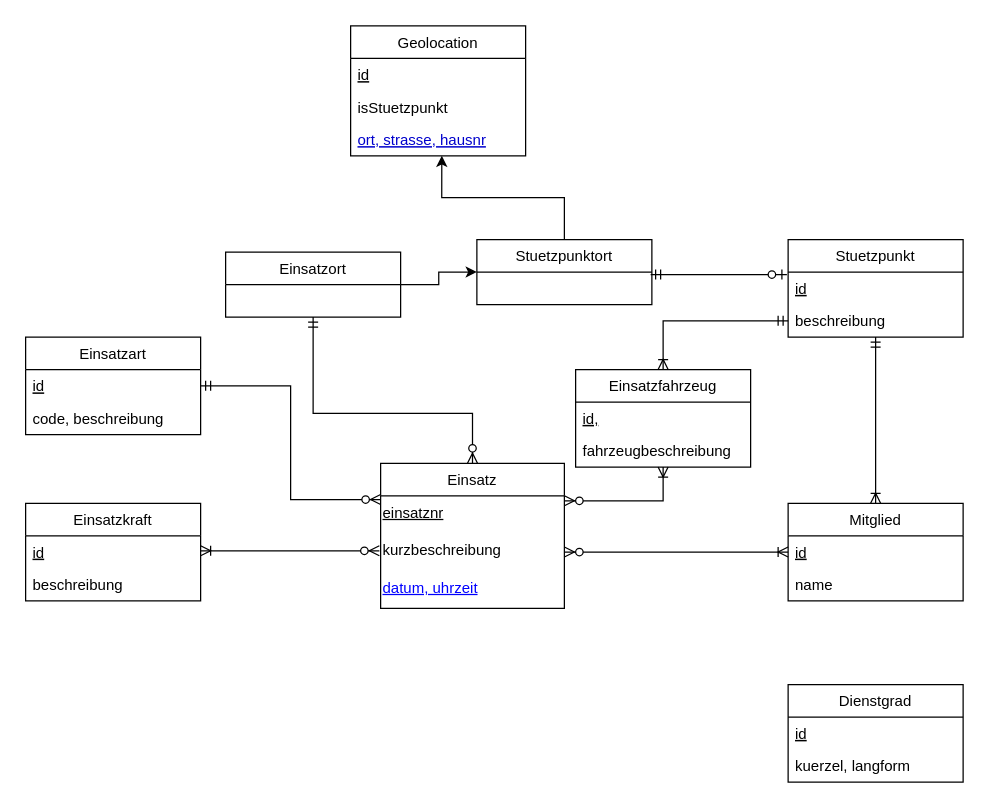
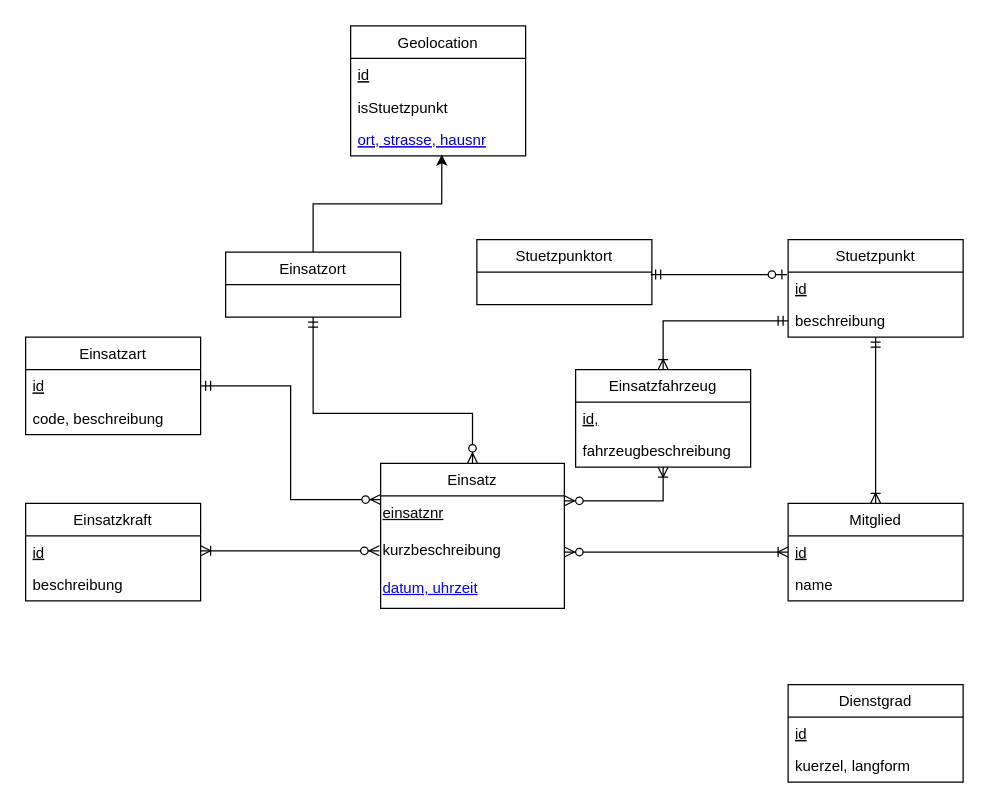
- <mxCell id="38" style="edgeStyle=orthogonalEdgeStyle;rounded=0;orthogonalLoop=1;jettySize=auto;html=1;entryX=0.521;entryY=1;entryDx=0;entryDy=0;entryPerimeter=0;" parent="1" source="39" target="19" edge="1"><mxGeometry relative="1" as="geometry" /></mxCell>
- <mxCell id="36" style="edgeStyle=orthogonalEdgeStyle;rounded=0;orthogonalLoop=1;jettySize=auto;html=1;" parent="1" source="37" target="39" edge="1"><mxGeometry relative="1" as="geometry" /></mxCell>
+ <mxCell id="36" style="edgeStyle=orthogonalEdgeStyle;rounded=0;orthogonalLoop=1;jettySize=auto;html=1;entryX=0.521;entryY=0.962;entryDx=0;entryDy=0;entryPerimeter=0;" parent="1" source="37" target="19" edge="1"><mxGeometry relative="1" as="geometry" /></mxCell>
